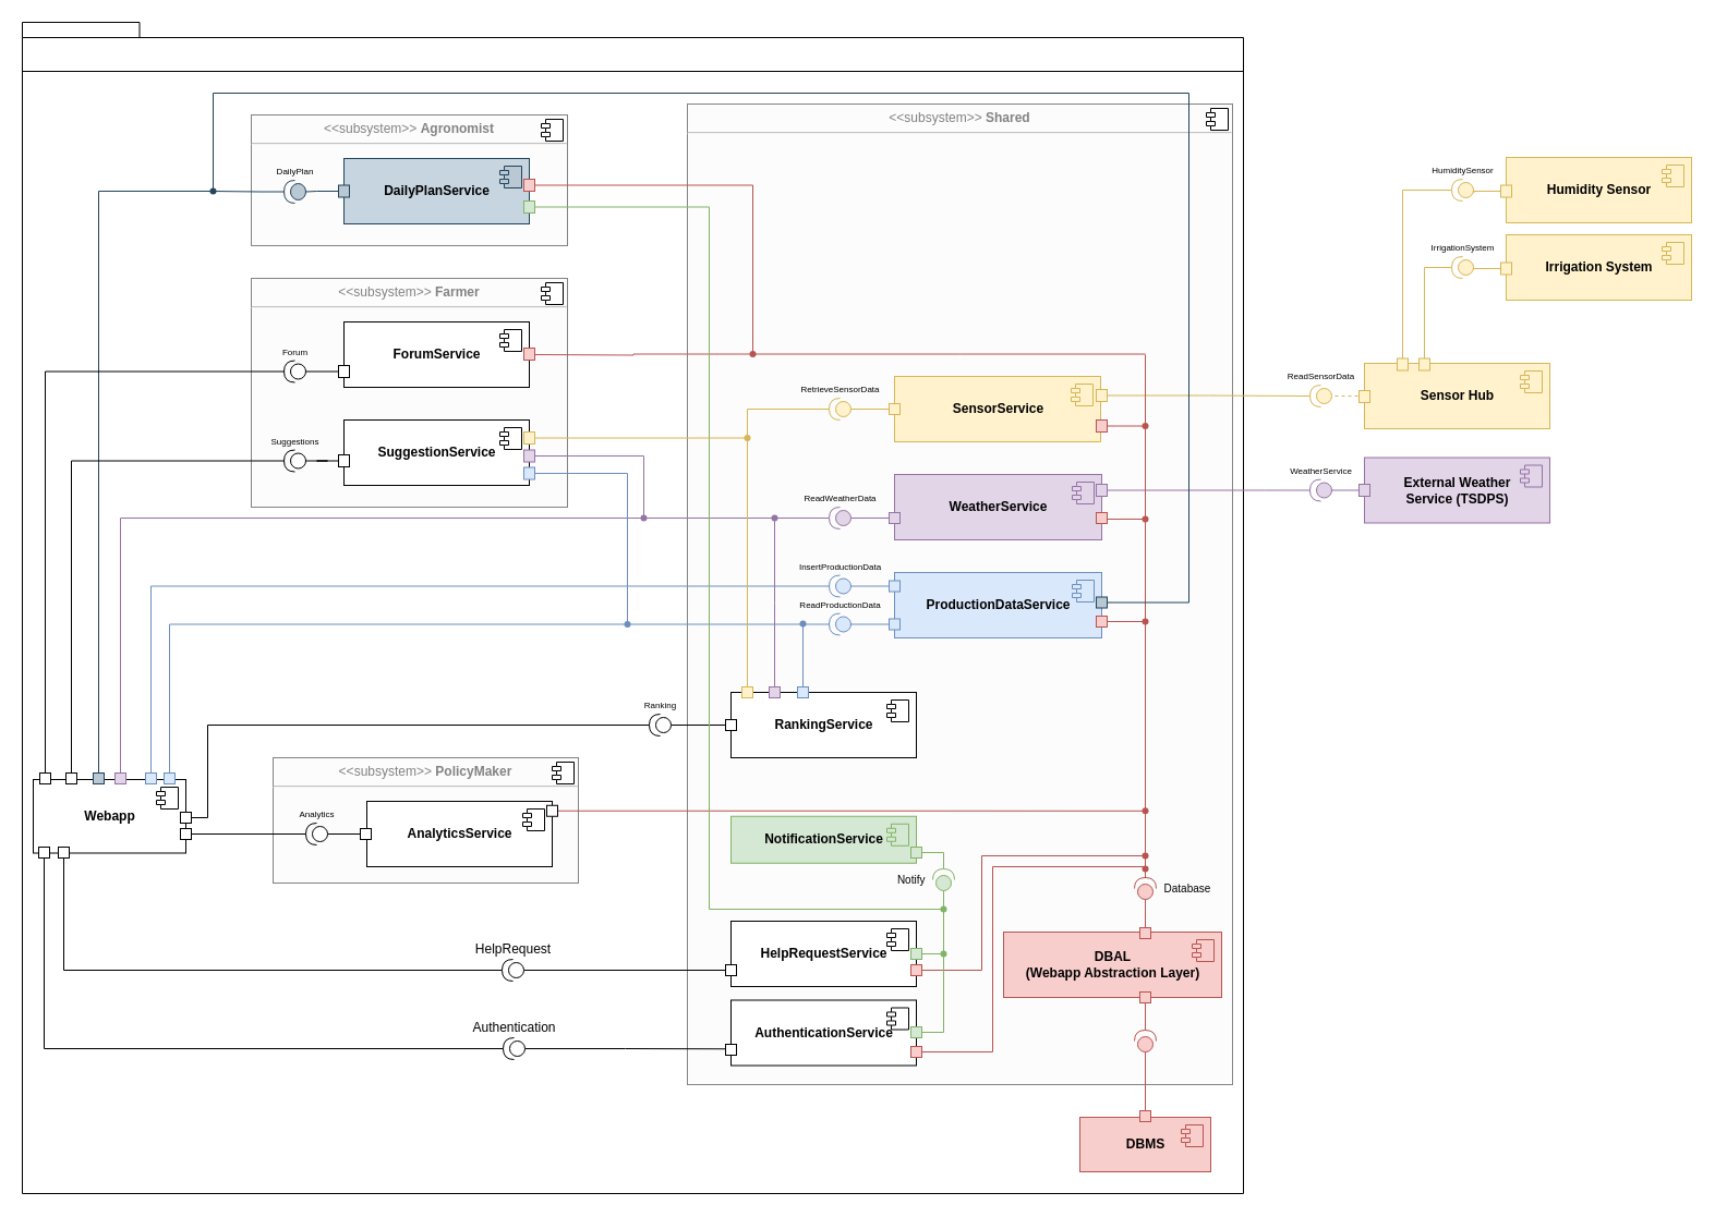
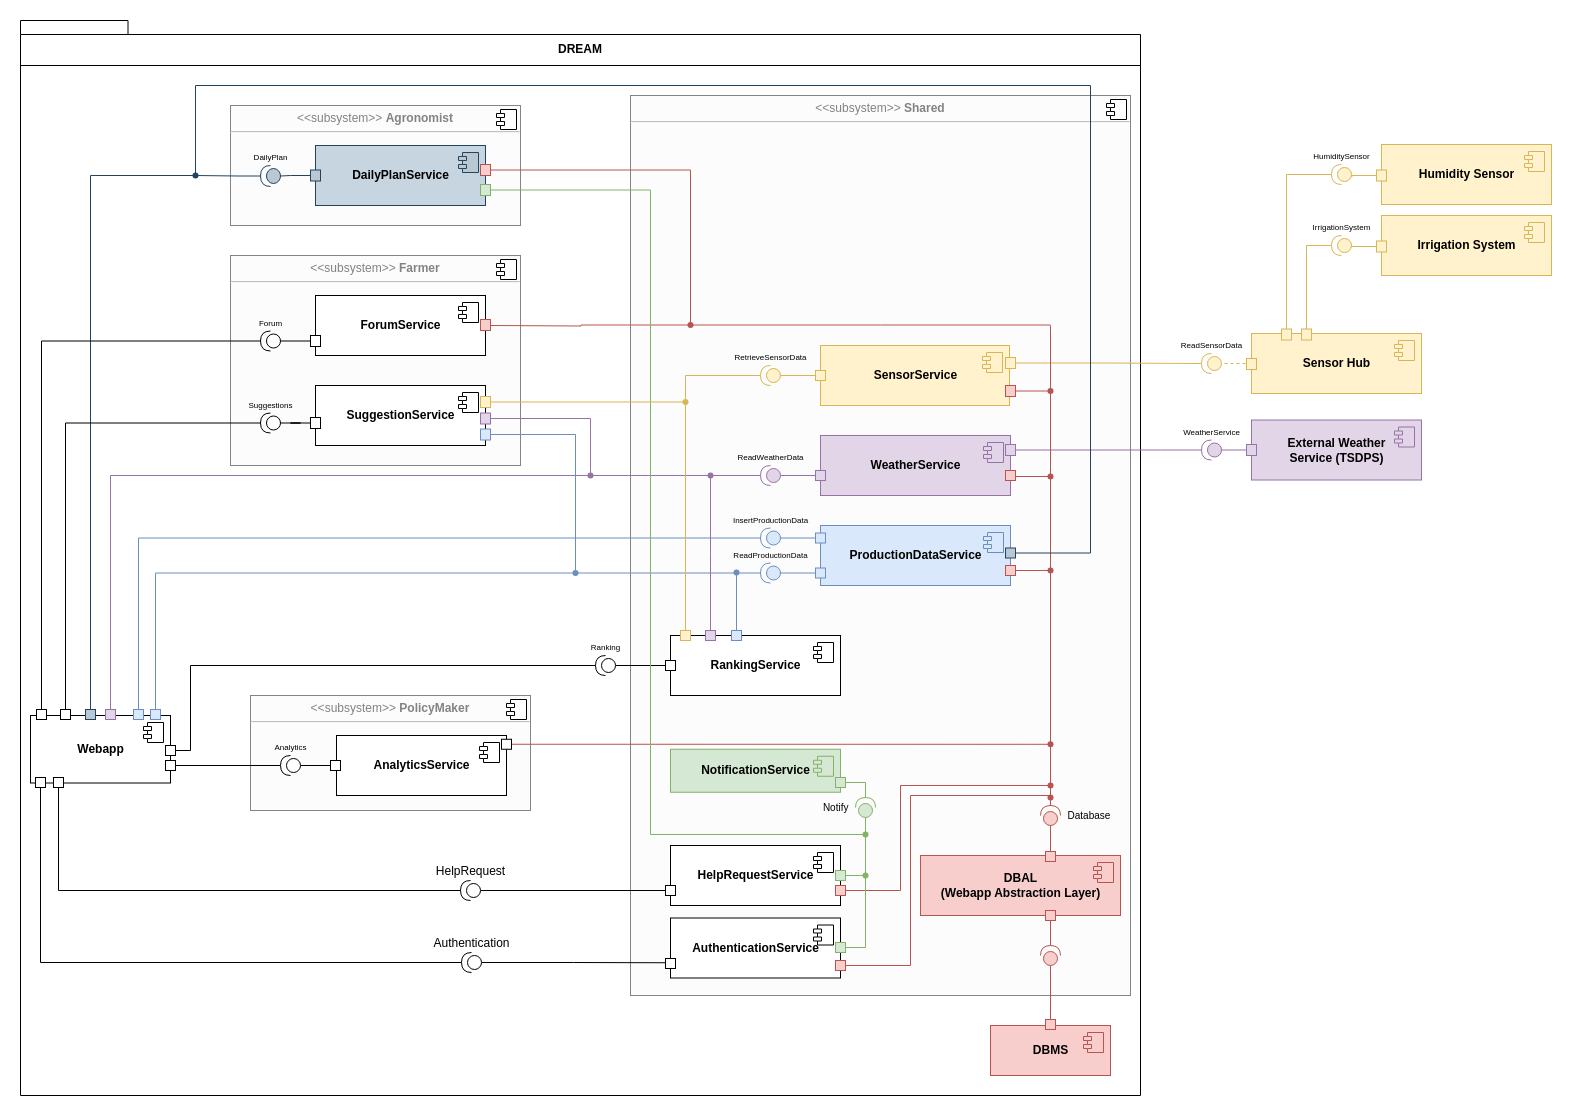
+ <mxCell id="7" value="DREAM" style="text;align=center;fontStyle=1;verticalAlign=middle;spacingLeft=3;spacingRight=3;strokeColor=none;rotatable=0;points=[[0,0.5],[1,0.5]];portConstraint=eastwest;" parent="1" vertex="1"><mxGeometry x="20" y="35" width="1120" height="26" as="geometry" /></mxCell>
